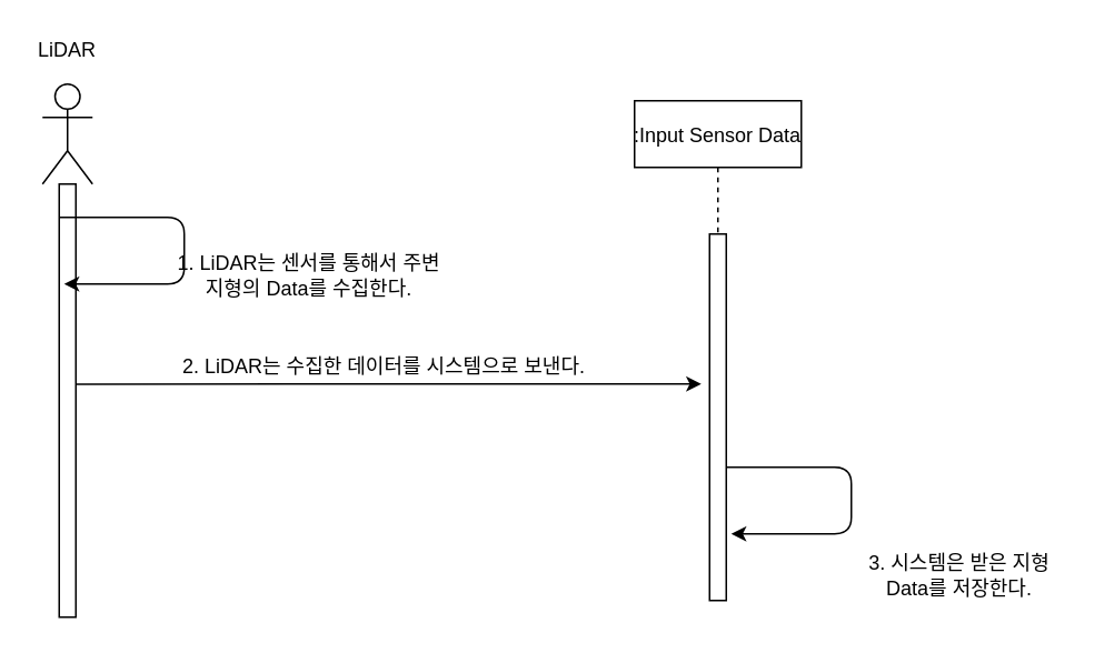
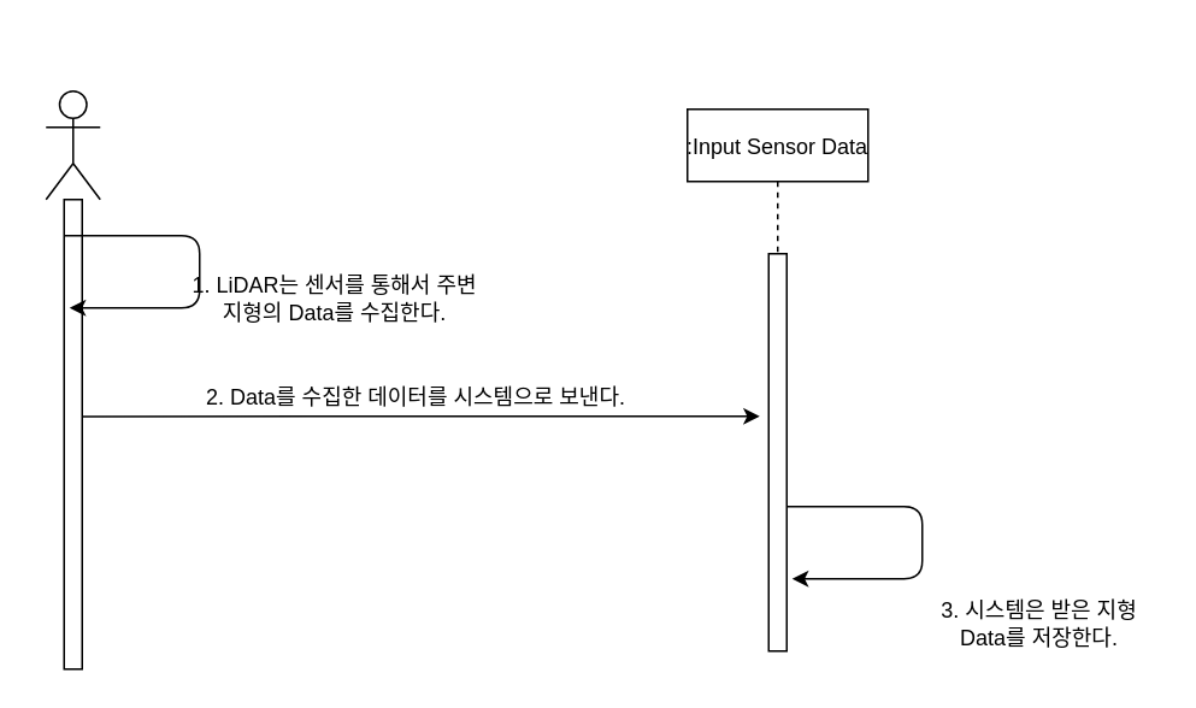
- <mxCell id="4" value="LiDAR" style="text;html=1;strokeColor=none;fillColor=none;align=center;verticalAlign=middle;whiteSpace=wrap;rounded=0;" parent="1" vertex="1"><mxGeometry x="20" y="20" width="40" height="20" as="geometry" /></mxCell>
- <mxCell id="9" value="2. LiDAR는 수집한 데이터를 시스템으로 보낸다." style="text;html=1;strokeColor=none;fillColor=none;align=center;verticalAlign=middle;whiteSpace=wrap;rounded=0;" parent="1" vertex="1"><mxGeometry x="70" y="210" width="320" height="20" as="geometry" /></mxCell>
+ <mxCell id="9" value="2. Data를 수집한 데이터를 시스템으로 보낸다." style="text;html=1;strokeColor=none;fillColor=none;align=center;verticalAlign=middle;whiteSpace=wrap;rounded=0;" parent="1" vertex="1"><mxGeometry x="70" y="210" width="320" height="20" as="geometry" /></mxCell>
